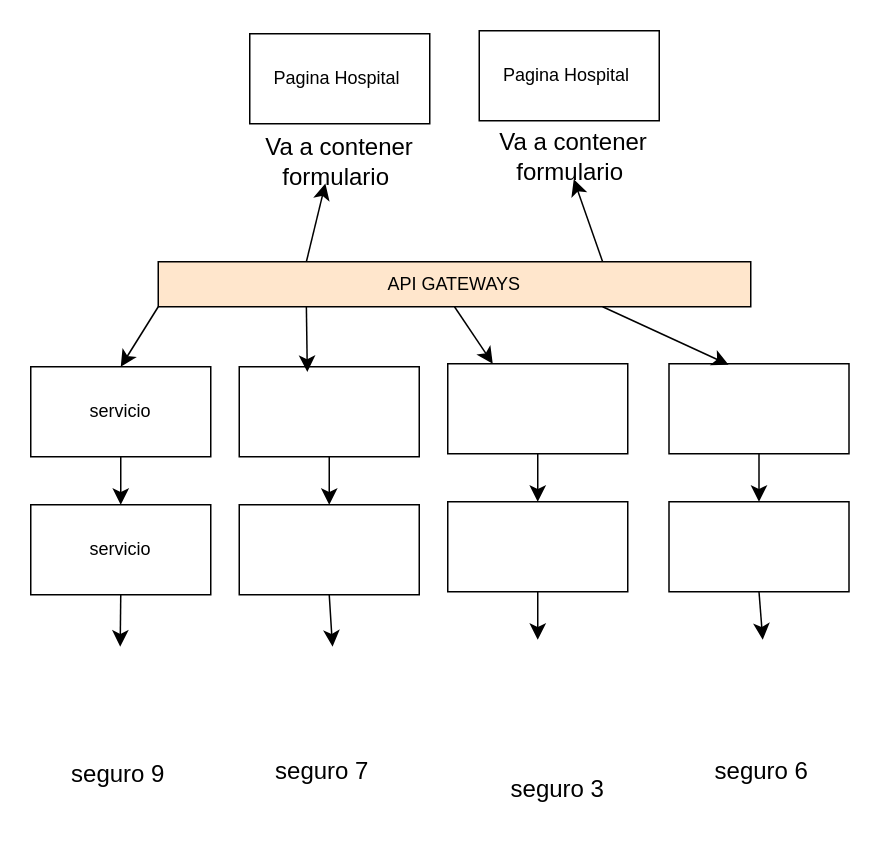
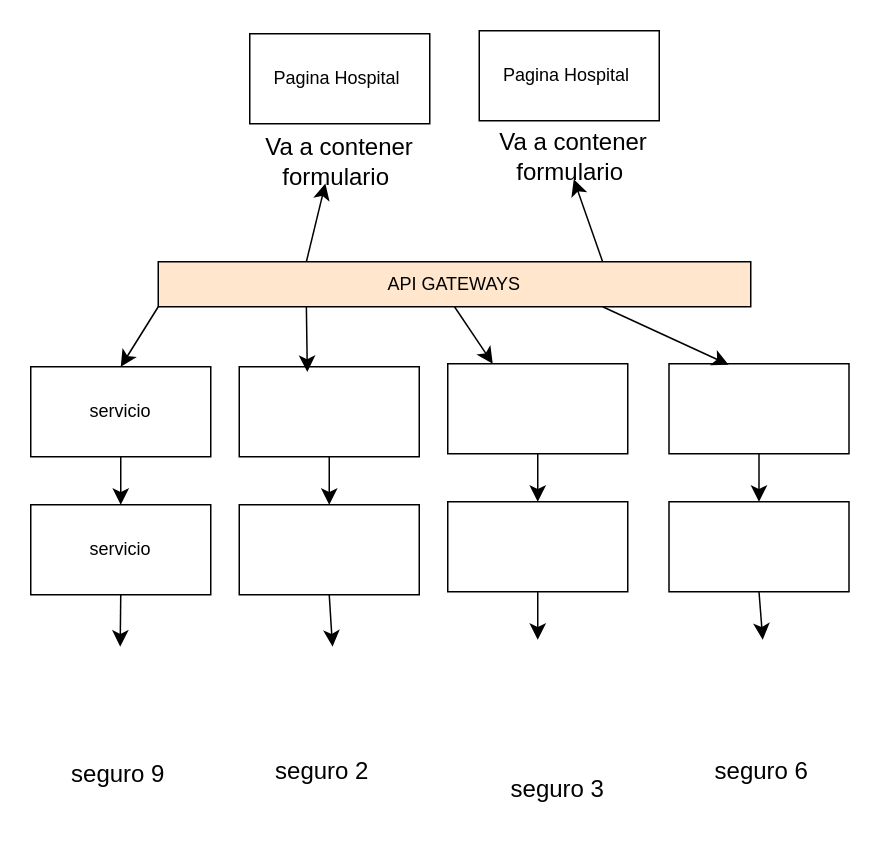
- <mxCell id="34" value="seguro 7" style="text;html=1;align=center;verticalAlign=middle;whiteSpace=wrap;rounded=0;fontSize=16;" vertex="1" parent="1"><mxGeometry x="177.5" y="498" width="73" height="30" as="geometry" /></mxCell>
+ <mxCell id="34" value="seguro 2" style="text;html=1;align=center;verticalAlign=middle;whiteSpace=wrap;rounded=0;fontSize=16;" vertex="1" parent="1"><mxGeometry x="177.5" y="498" width="73" height="30" as="geometry" /></mxCell>
